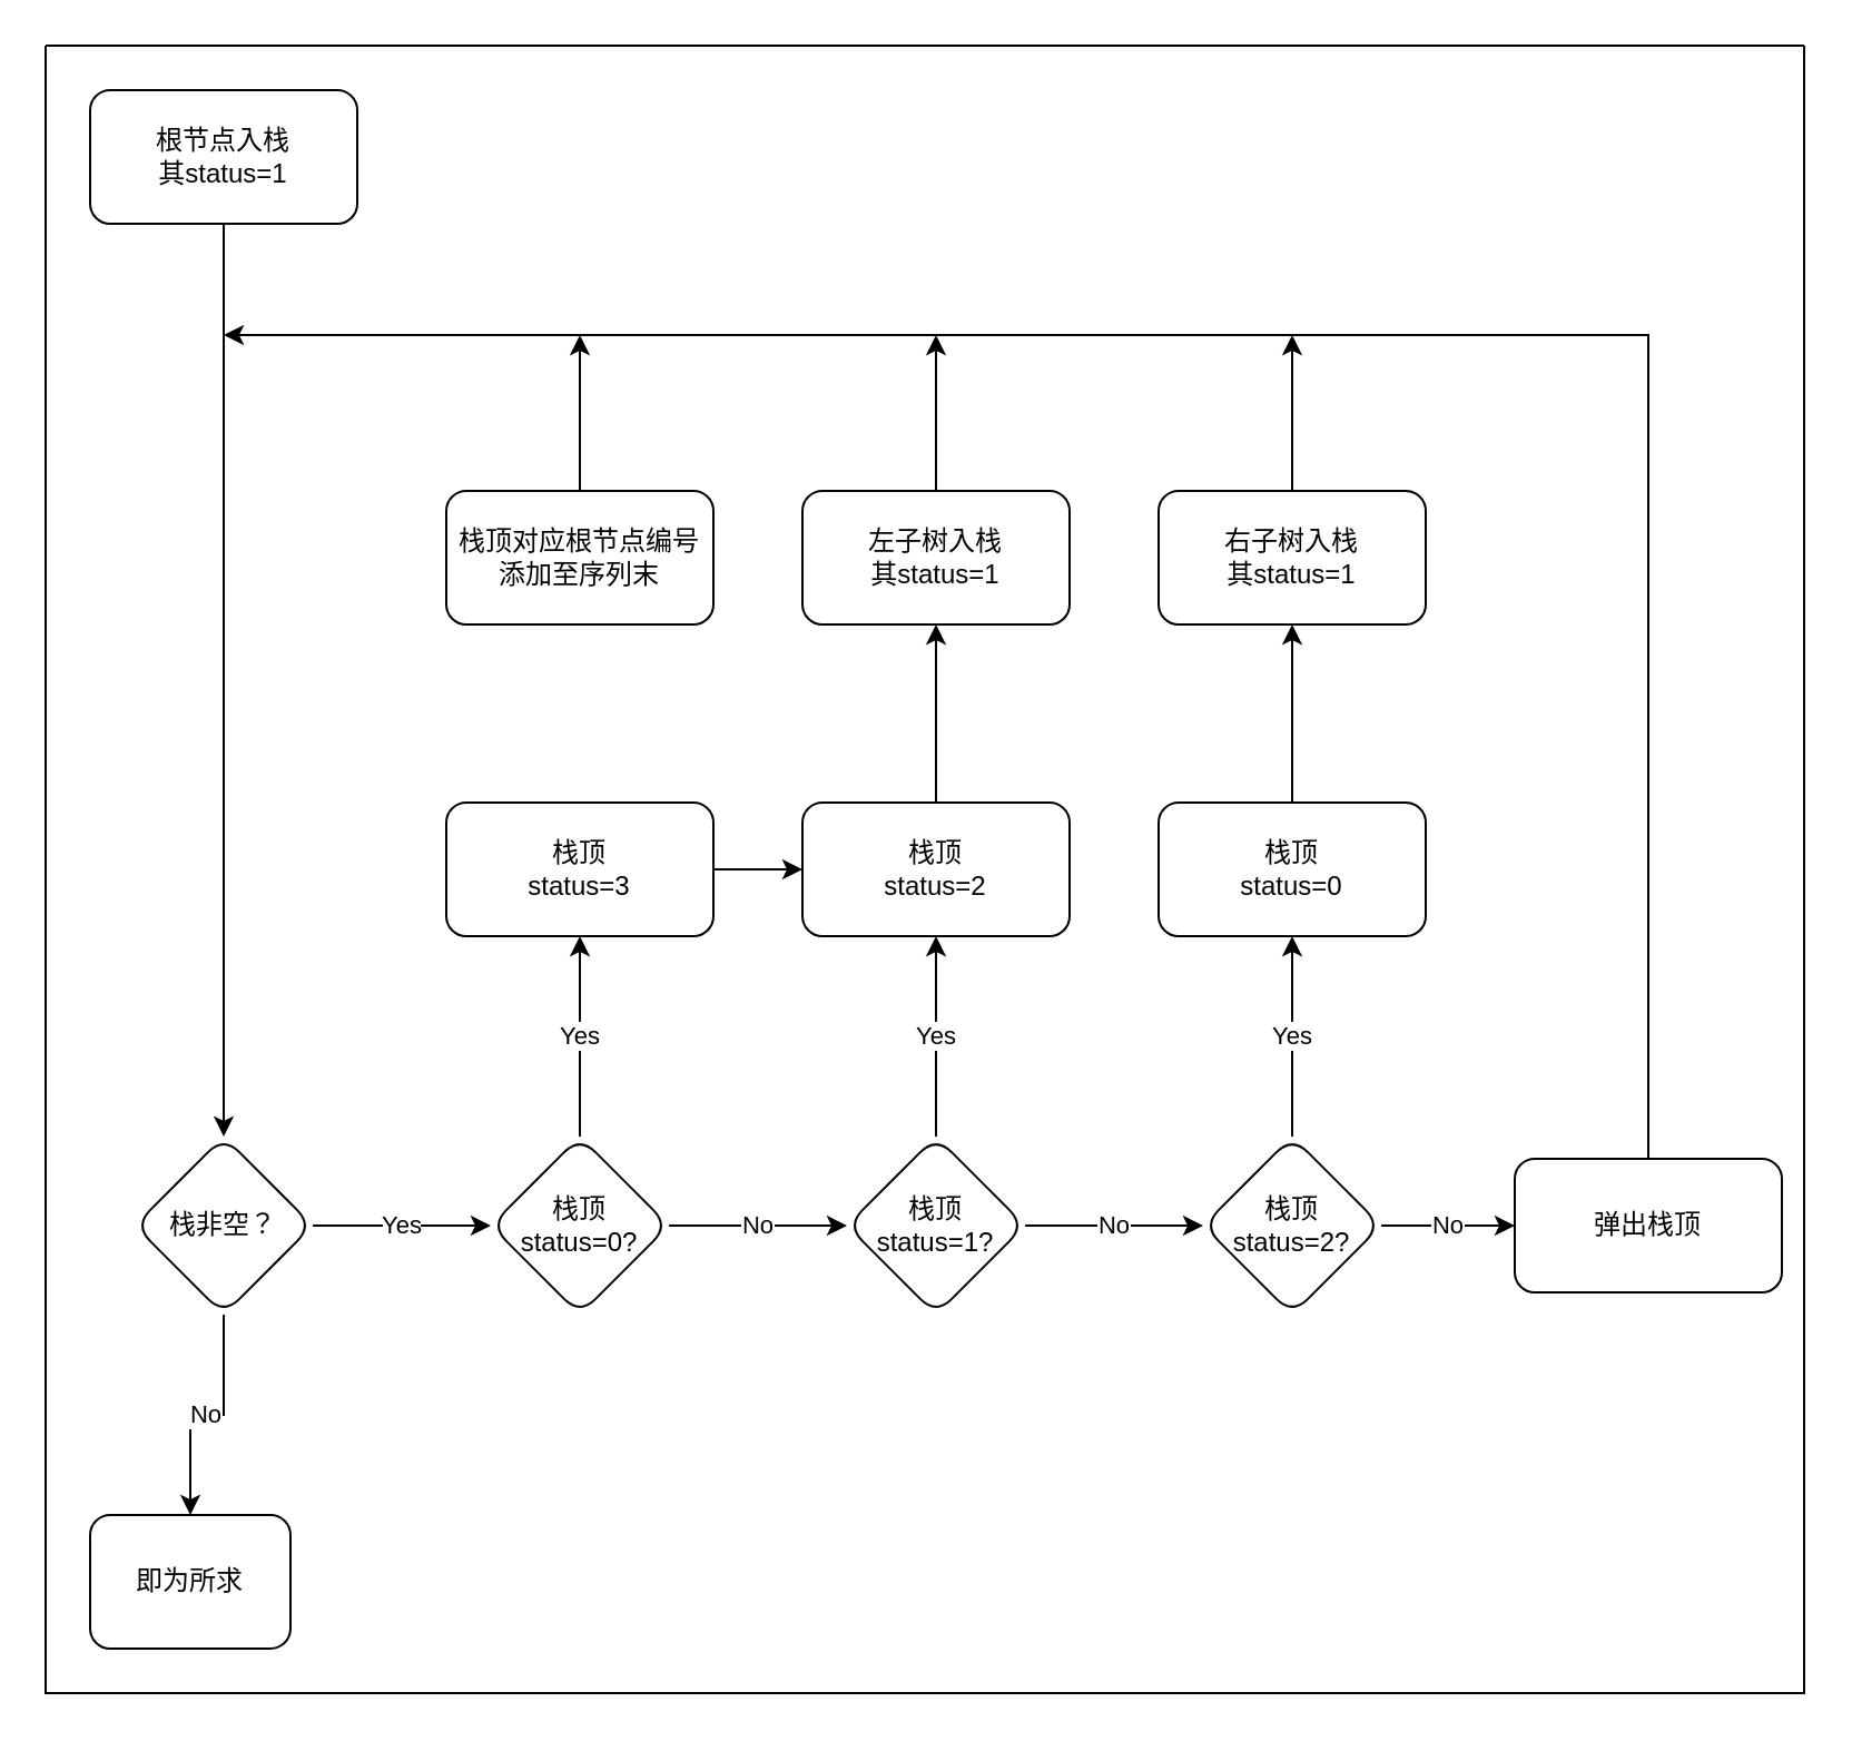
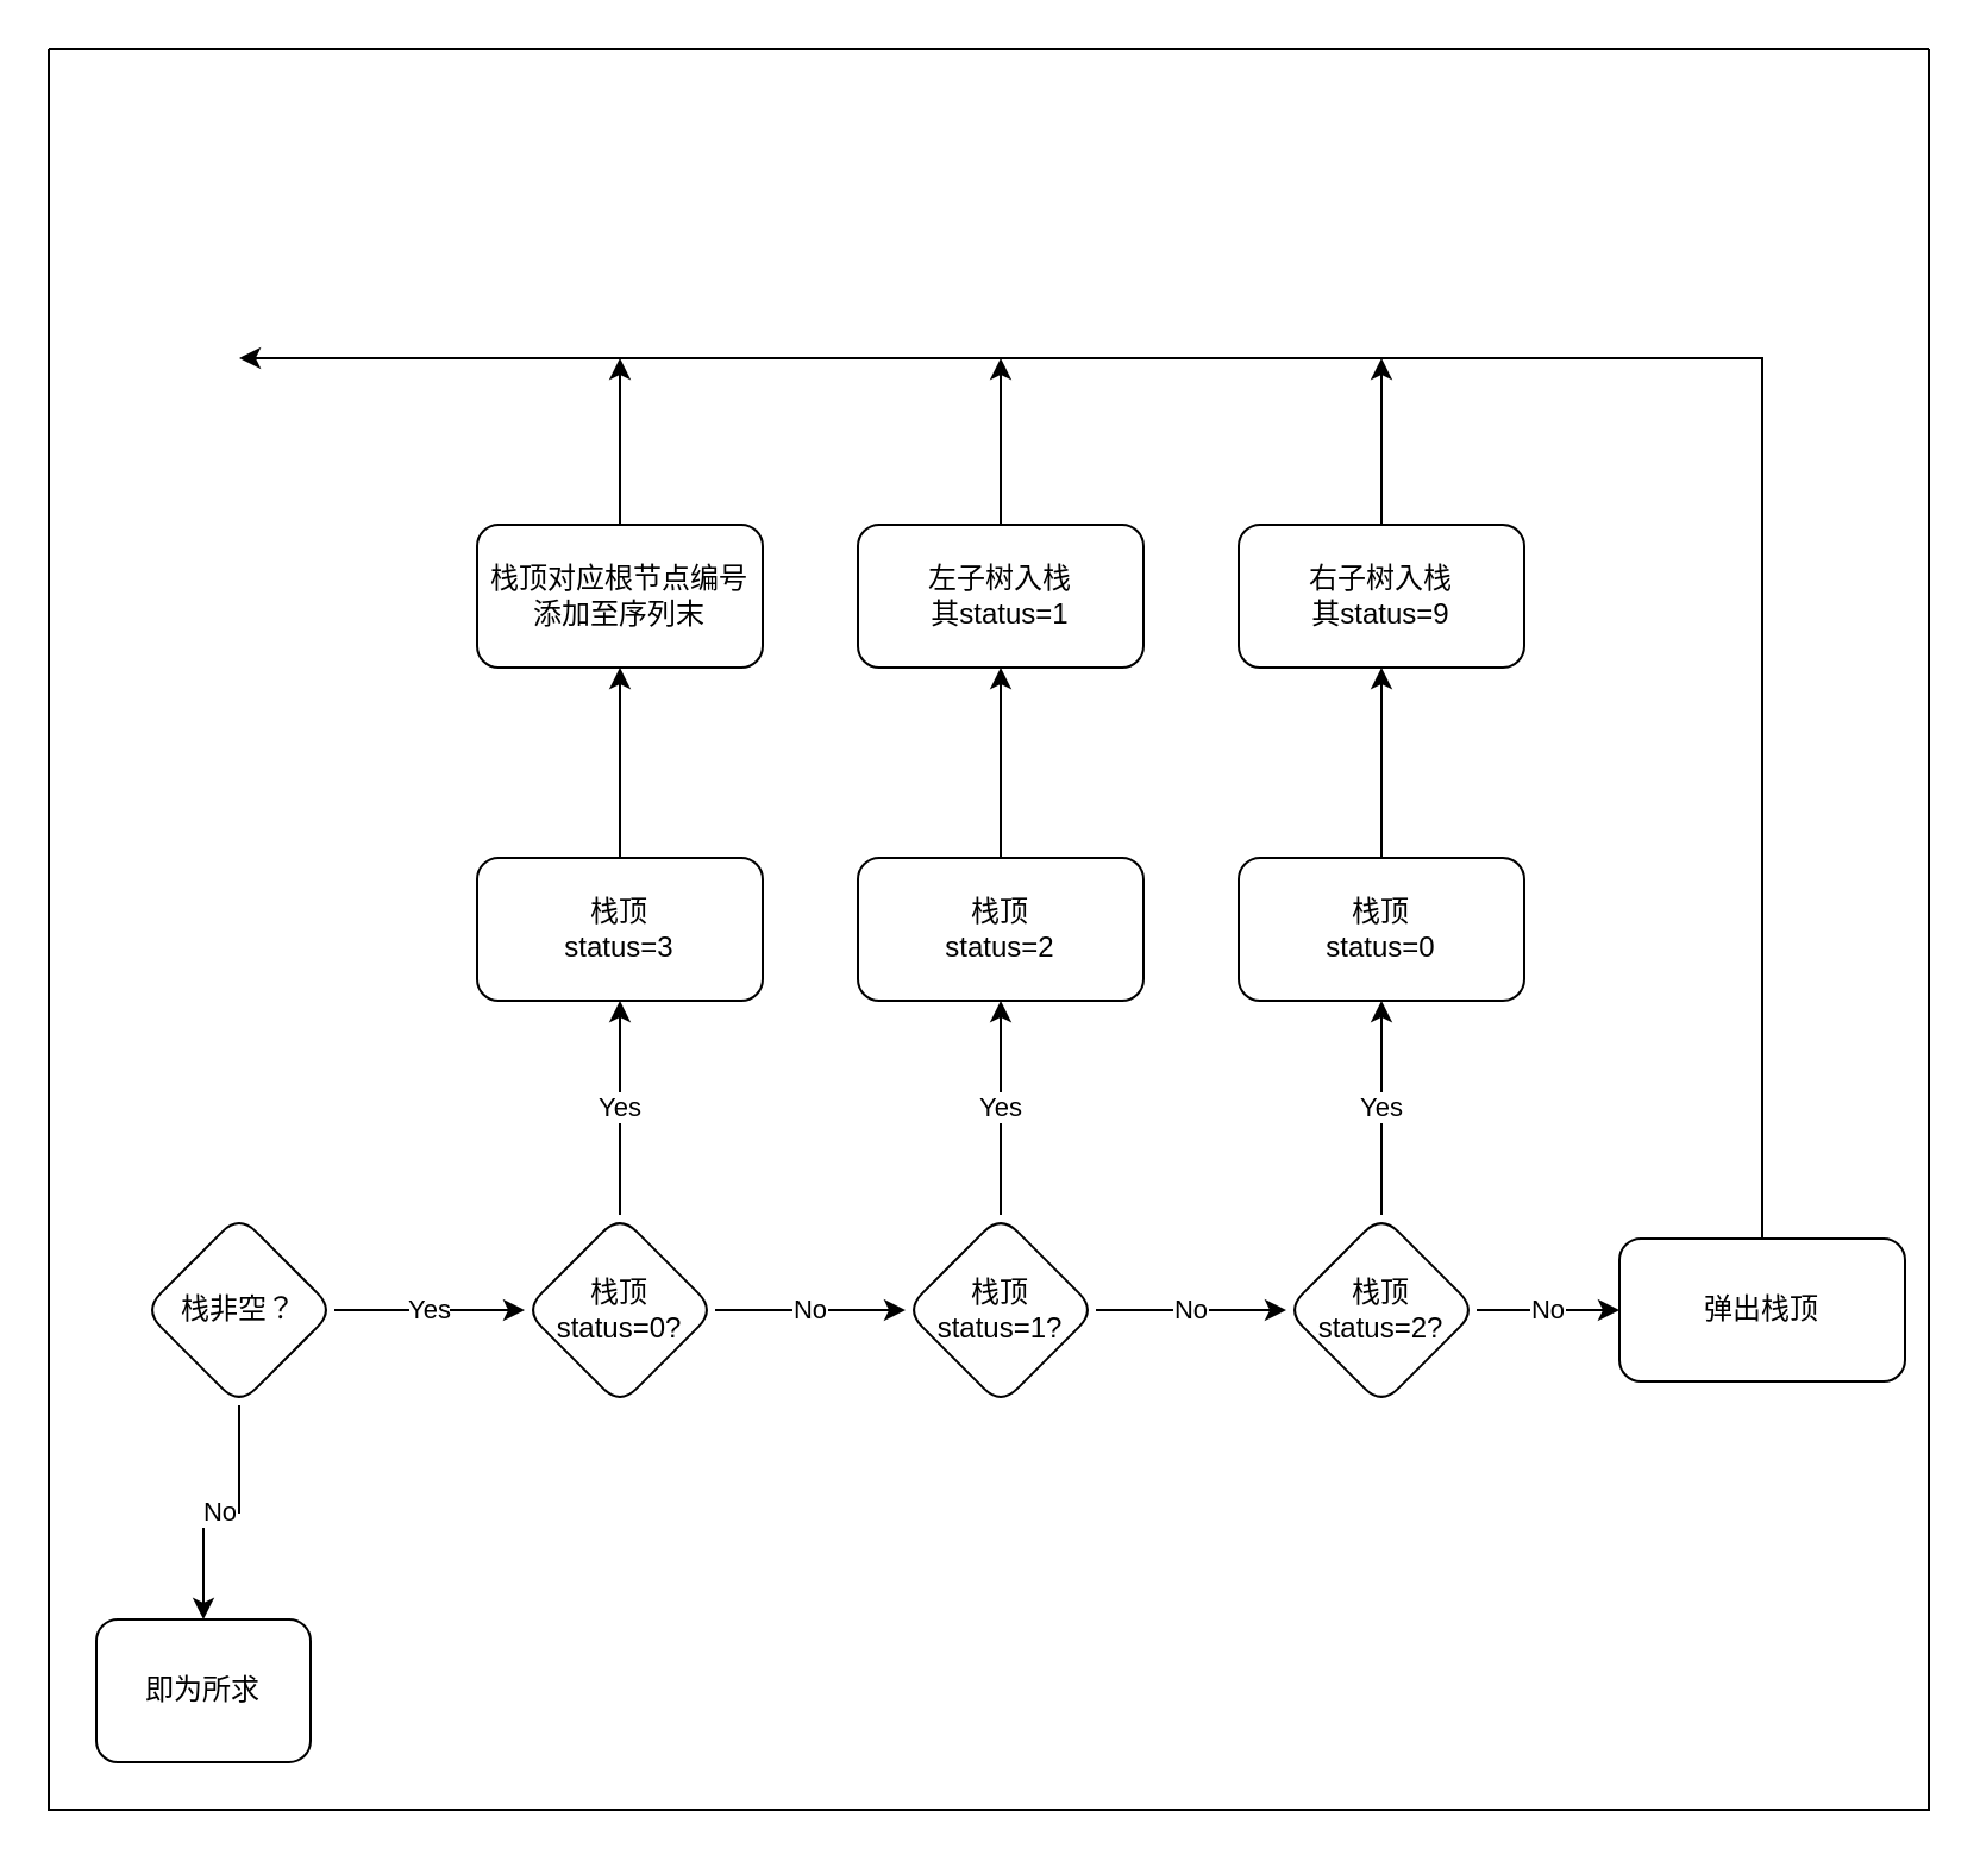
- <mxCell id="3" value="根节点入栈&lt;br&gt;其status=1" style="rounded=1;whiteSpace=wrap;html=1;" vertex="1" parent="1"><mxGeometry x="40" y="40" width="120" height="60" as="geometry" /></mxCell>
- <mxCell id="30" value="右子树入栈&lt;br&gt;其status=1" style="whiteSpace=wrap;html=1;rounded=1;" vertex="1" parent="1"><mxGeometry x="520" y="220" width="120" height="60" as="geometry" /></mxCell>
+ <mxCell id="30" value="右子树入栈&lt;br&gt;其status=9" style="whiteSpace=wrap;html=1;rounded=1;" vertex="1" parent="1"><mxGeometry x="520" y="220" width="120" height="60" as="geometry" /></mxCell>
- <mxCell id="2" value="" style="edgeStyle=orthogonalEdgeStyle;rounded=0;orthogonalLoop=1;jettySize=auto;html=1;" edge="1" parent="1" source="3" target="6"><mxGeometry relative="1" as="geometry" /></mxCell>
- <mxCell id="19" value="" style="edgeStyle=orthogonalEdgeStyle;rounded=0;orthogonalLoop=1;jettySize=auto;html=1;" edge="1" parent="1" source="20" target="22"><mxGeometry relative="1" as="geometry" /></mxCell>
+ <mxCell id="19" value="" style="edgeStyle=orthogonalEdgeStyle;rounded=0;orthogonalLoop=1;jettySize=auto;html=1;" edge="1" parent="1" source="20" target="26"><mxGeometry relative="1" as="geometry" /></mxCell>
